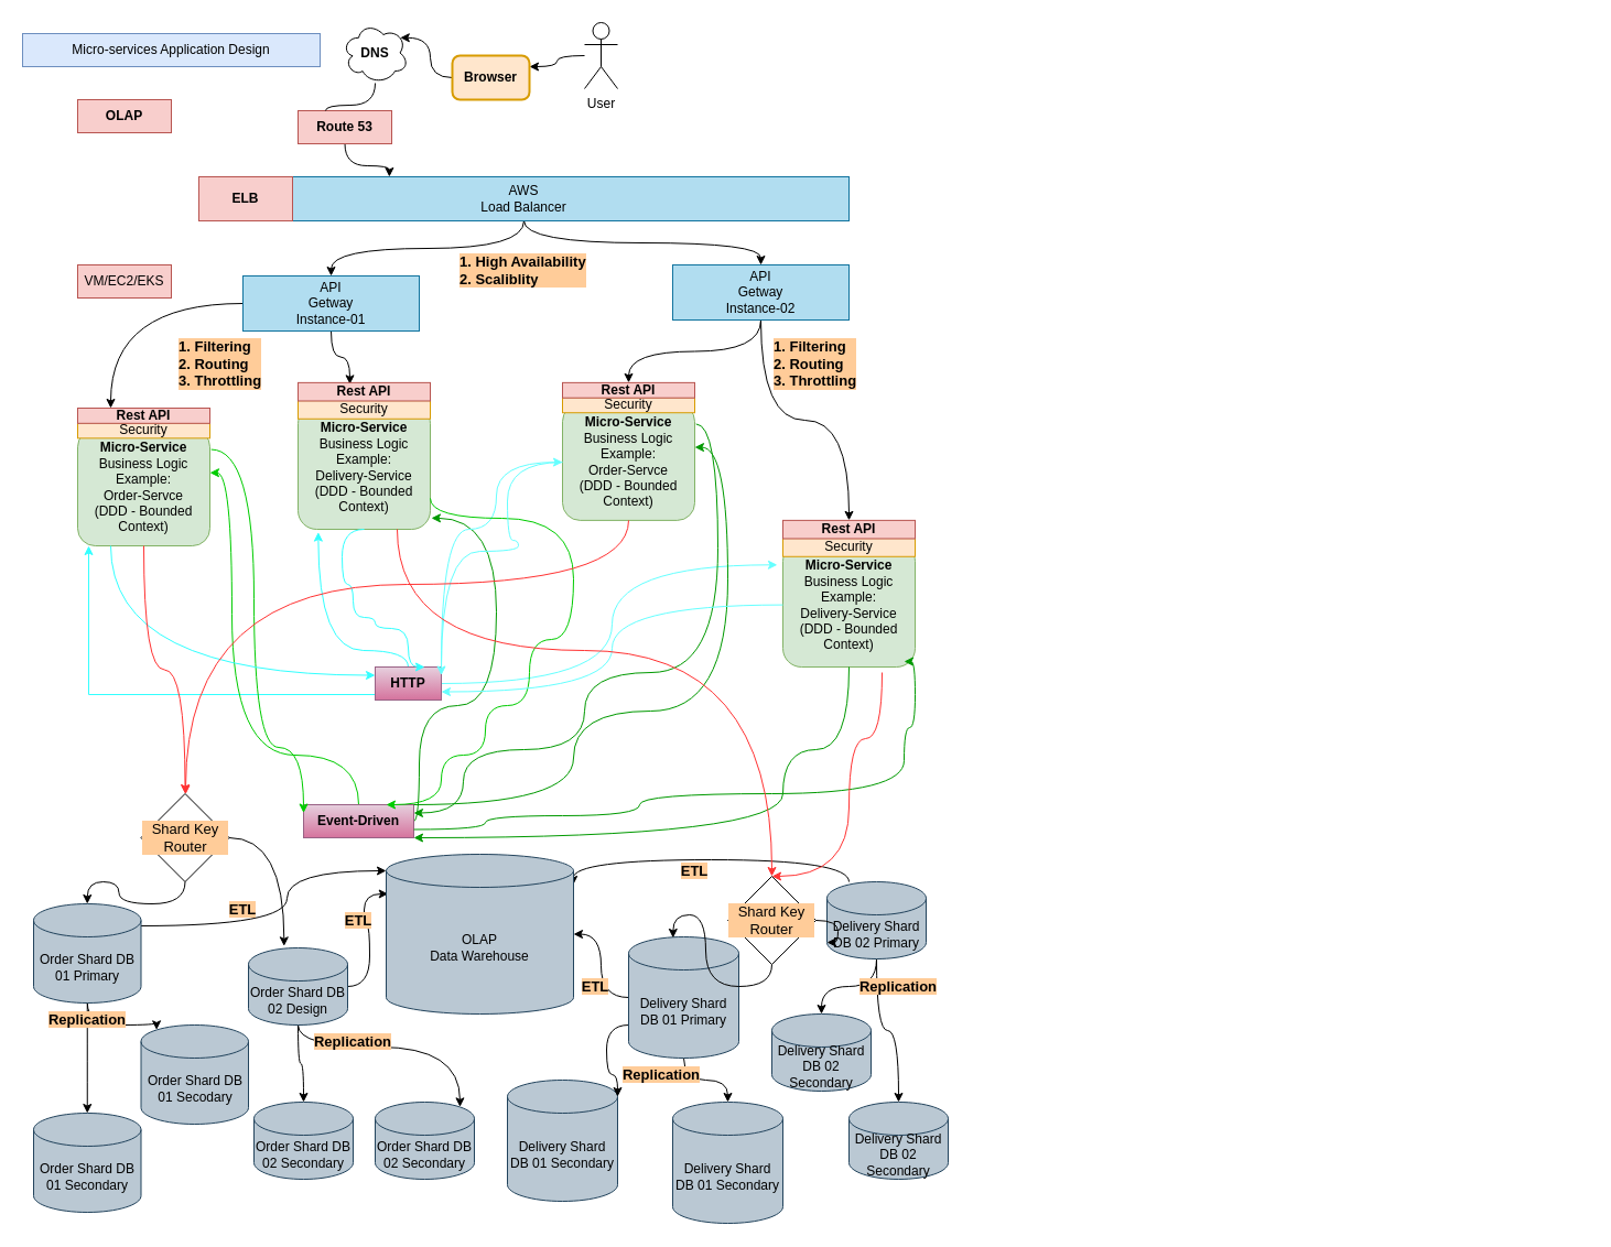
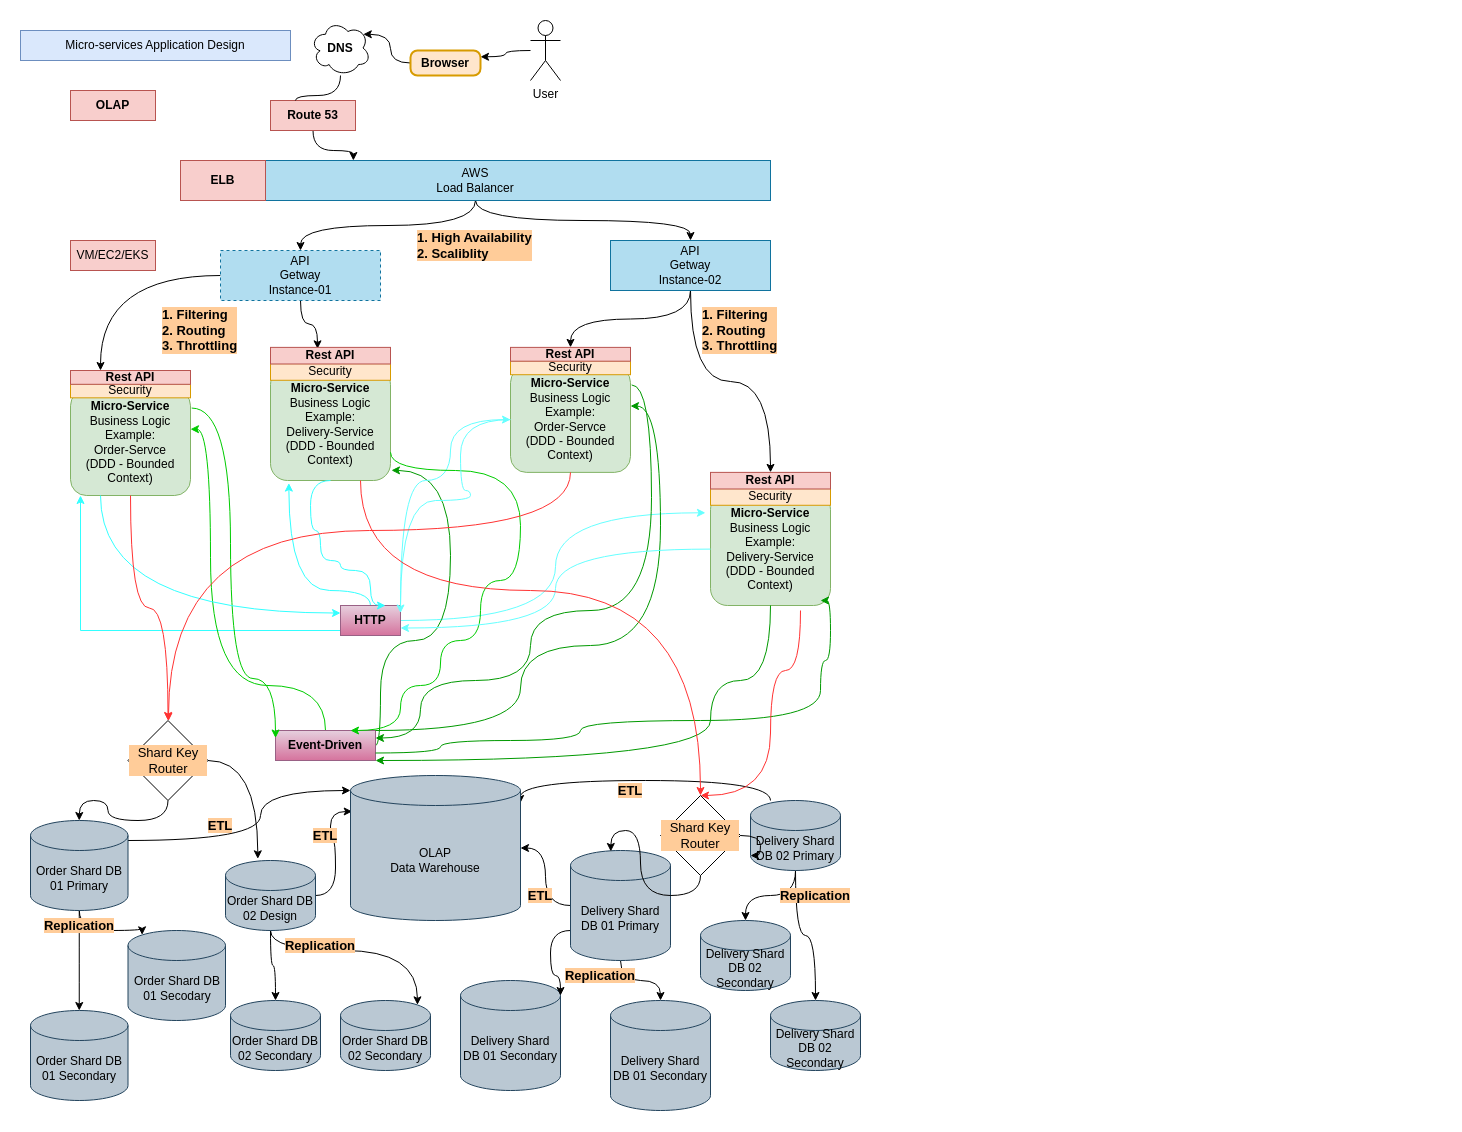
- <mxCell id="12" value="Browser" style="rounded=1;whiteSpace=wrap;html=1;absoluteArcSize=1;arcSize=14;strokeWidth=2;fillColor=#ffe6cc;strokeColor=#d79b00;fontStyle=1" parent="1" vertex="1"><mxGeometry x="410" y="50" width="70" height="40" as="geometry" /></mxCell>
+ <mxCell id="12" value="Browser" style="rounded=1;whiteSpace=wrap;html=1;absoluteArcSize=1;arcSize=14;strokeWidth=2;fillColor=#ffe6cc;strokeColor=#d79b00;fontStyle=1" parent="1" vertex="1"><mxGeometry x="410" y="50" width="70" height="25" as="geometry" /></mxCell>
- <mxCell id="5" value="&lt;div&gt;API&lt;/div&gt;&lt;div&gt;Getway&lt;/div&gt;&lt;div&gt;Instance-01&lt;br&gt;&lt;/div&gt;" style="rounded=0;whiteSpace=wrap;html=1;fillColor=#b1ddf0;strokeColor=#10739e;" parent="1" vertex="1"><mxGeometry x="220" y="250" width="160" height="50" as="geometry" /></mxCell>
+ <mxCell id="5" value="&lt;div&gt;API&lt;/div&gt;&lt;div&gt;Getway&lt;/div&gt;&lt;div&gt;Instance-01&lt;br&gt;&lt;/div&gt;" style="rounded=0;whiteSpace=wrap;html=1;fillColor=#b1ddf0;strokeColor=#10739e;dashed=1;" parent="1" vertex="1"><mxGeometry x="220" y="250" width="160" height="50" as="geometry" /></mxCell>
